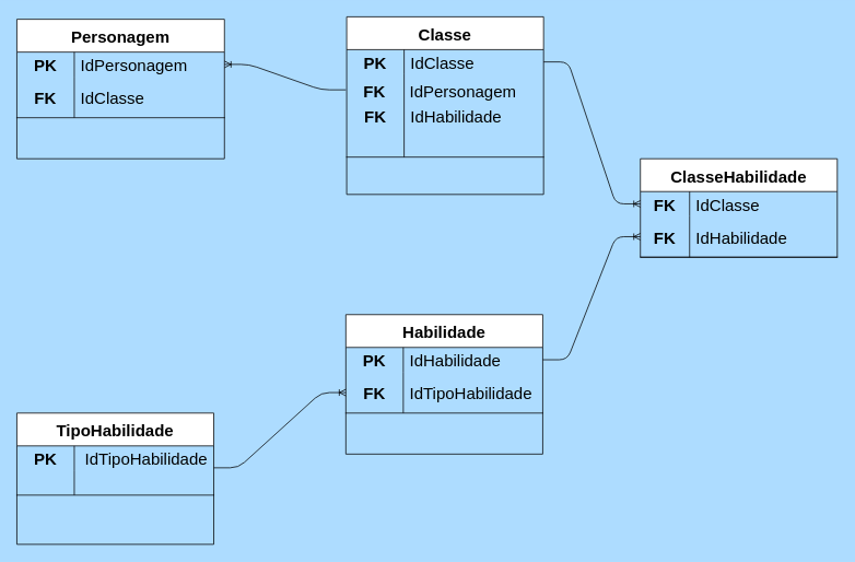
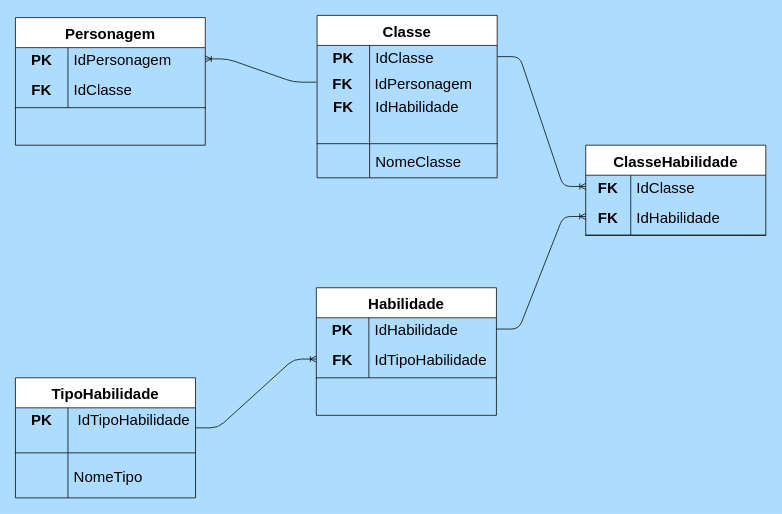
+ <mxCell id="39" value="NomeClasse" style="shape=partialRectangle;connectable=0;fillColor=none;top=0;left=0;bottom=0;right=0;align=left;spacingLeft=6;overflow=hidden;fontSize=20;" vertex="1" parent="37"><mxGeometry x="70" width="170" height="45" as="geometry" /></mxCell>
+ <mxCell id="20" value="NomeTipo" style="shape=partialRectangle;connectable=0;fillColor=none;top=0;left=0;bottom=0;right=0;align=left;spacingLeft=6;overflow=hidden;fontSize=20;" vertex="1" parent="18"><mxGeometry x="70" width="170" height="60" as="geometry" /></mxCell>
